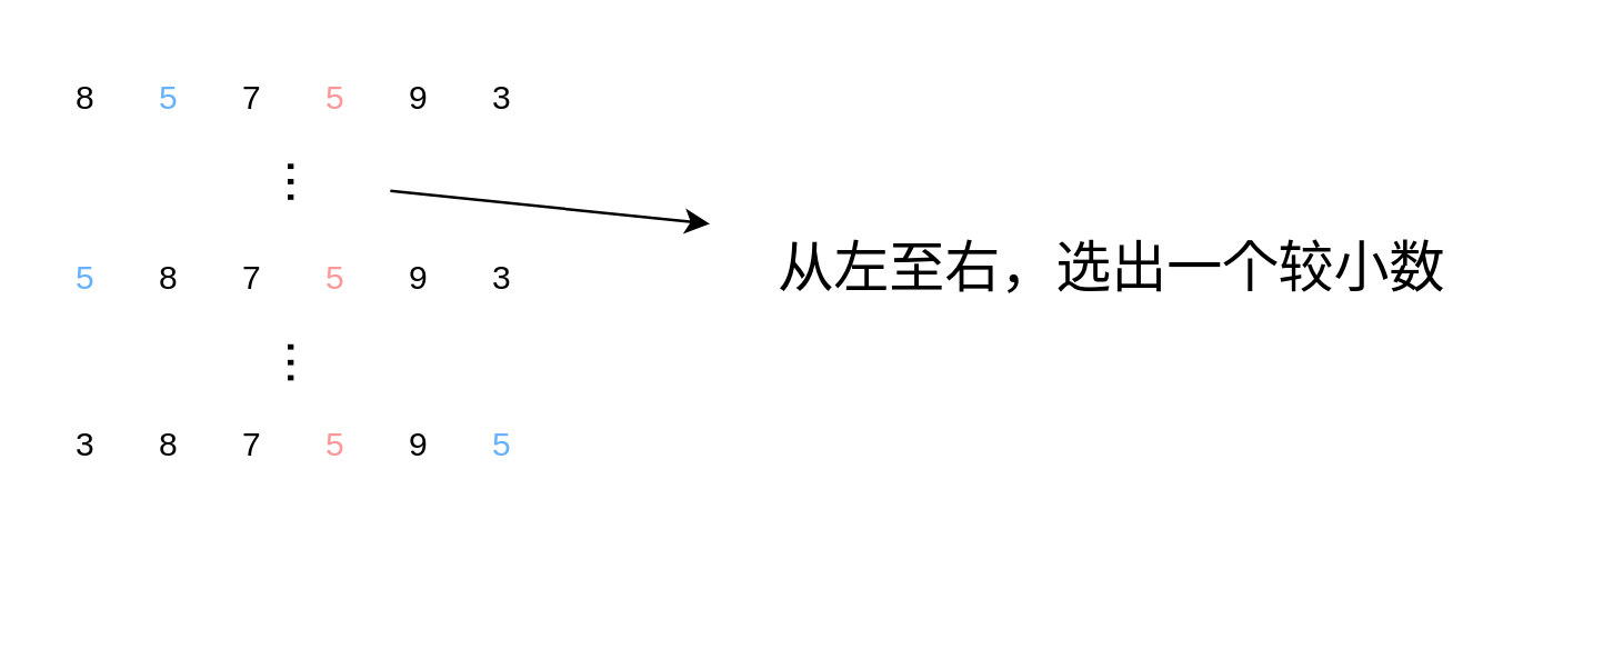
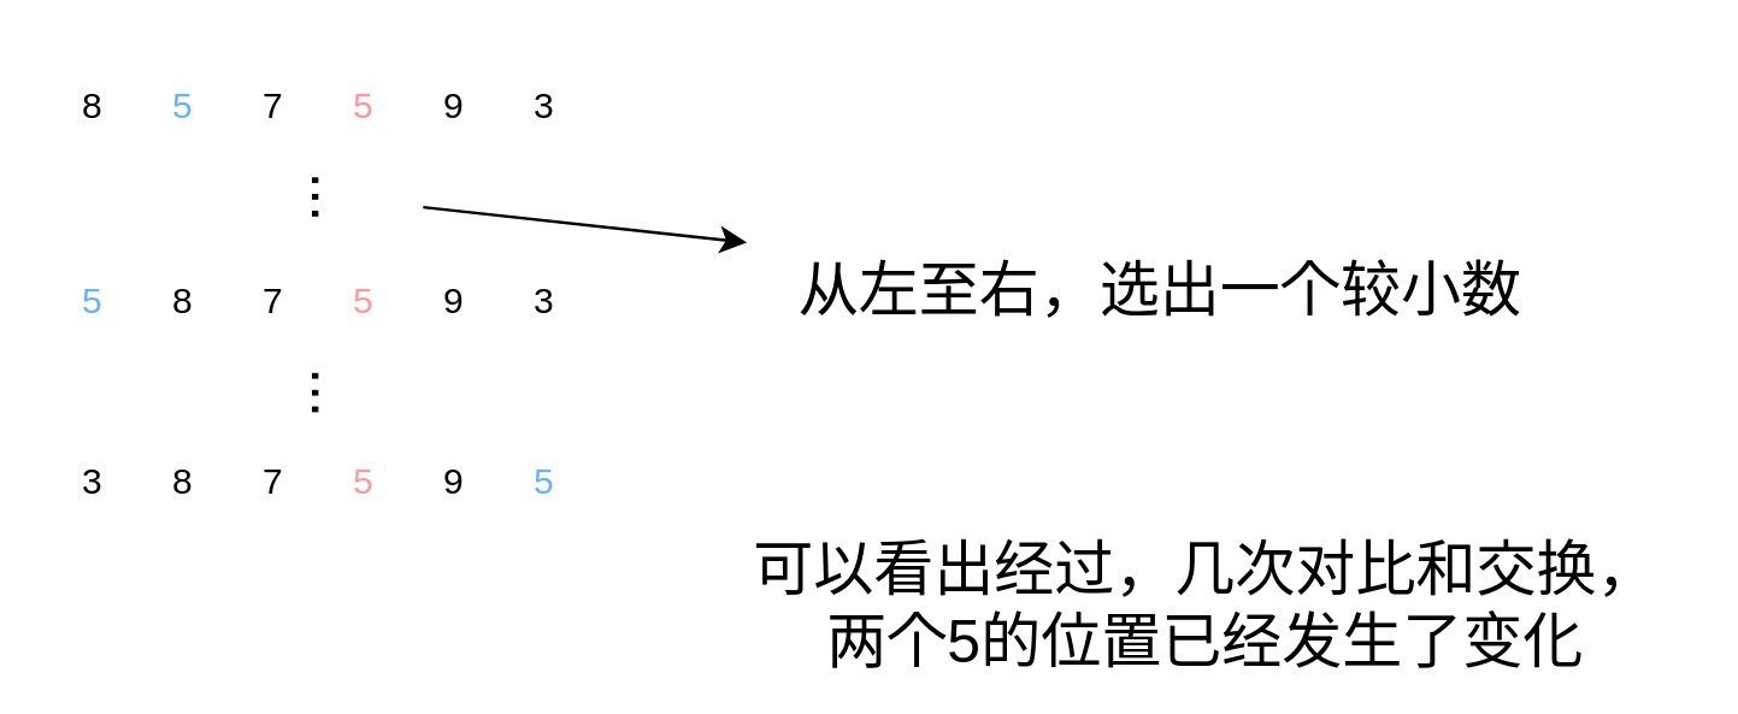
- <mxCell id="22" value="&lt;font style=&quot;font-size: 20px;&quot;&gt;从左至右，选出一个较小数&lt;/font&gt;" style="text;html=1;align=center;verticalAlign=middle;whiteSpace=wrap;rounded=0;" vertex="1" parent="1"><mxGeometry x="245" y="80" width="310" height="30" as="geometry" /></mxCell>
+ <mxCell id="22" value="&lt;font style=&quot;font-size: 20px;&quot;&gt;从左至右，选出一个较小数&lt;/font&gt;" style="text;html=1;align=center;verticalAlign=middle;whiteSpace=wrap;rounded=0;" vertex="1" parent="1"><mxGeometry x="230" y="80" width="310" height="30" as="geometry" /></mxCell>
+ <mxCell id="24" value="可以看出经过，几次对比和交换，两个5的位置已经发生了变化" style="text;html=1;align=center;verticalAlign=middle;whiteSpace=wrap;rounded=0;fontSize=20;" vertex="1" parent="1"><mxGeometry x="245" y="185" width="310" height="30" as="geometry" /></mxCell>
